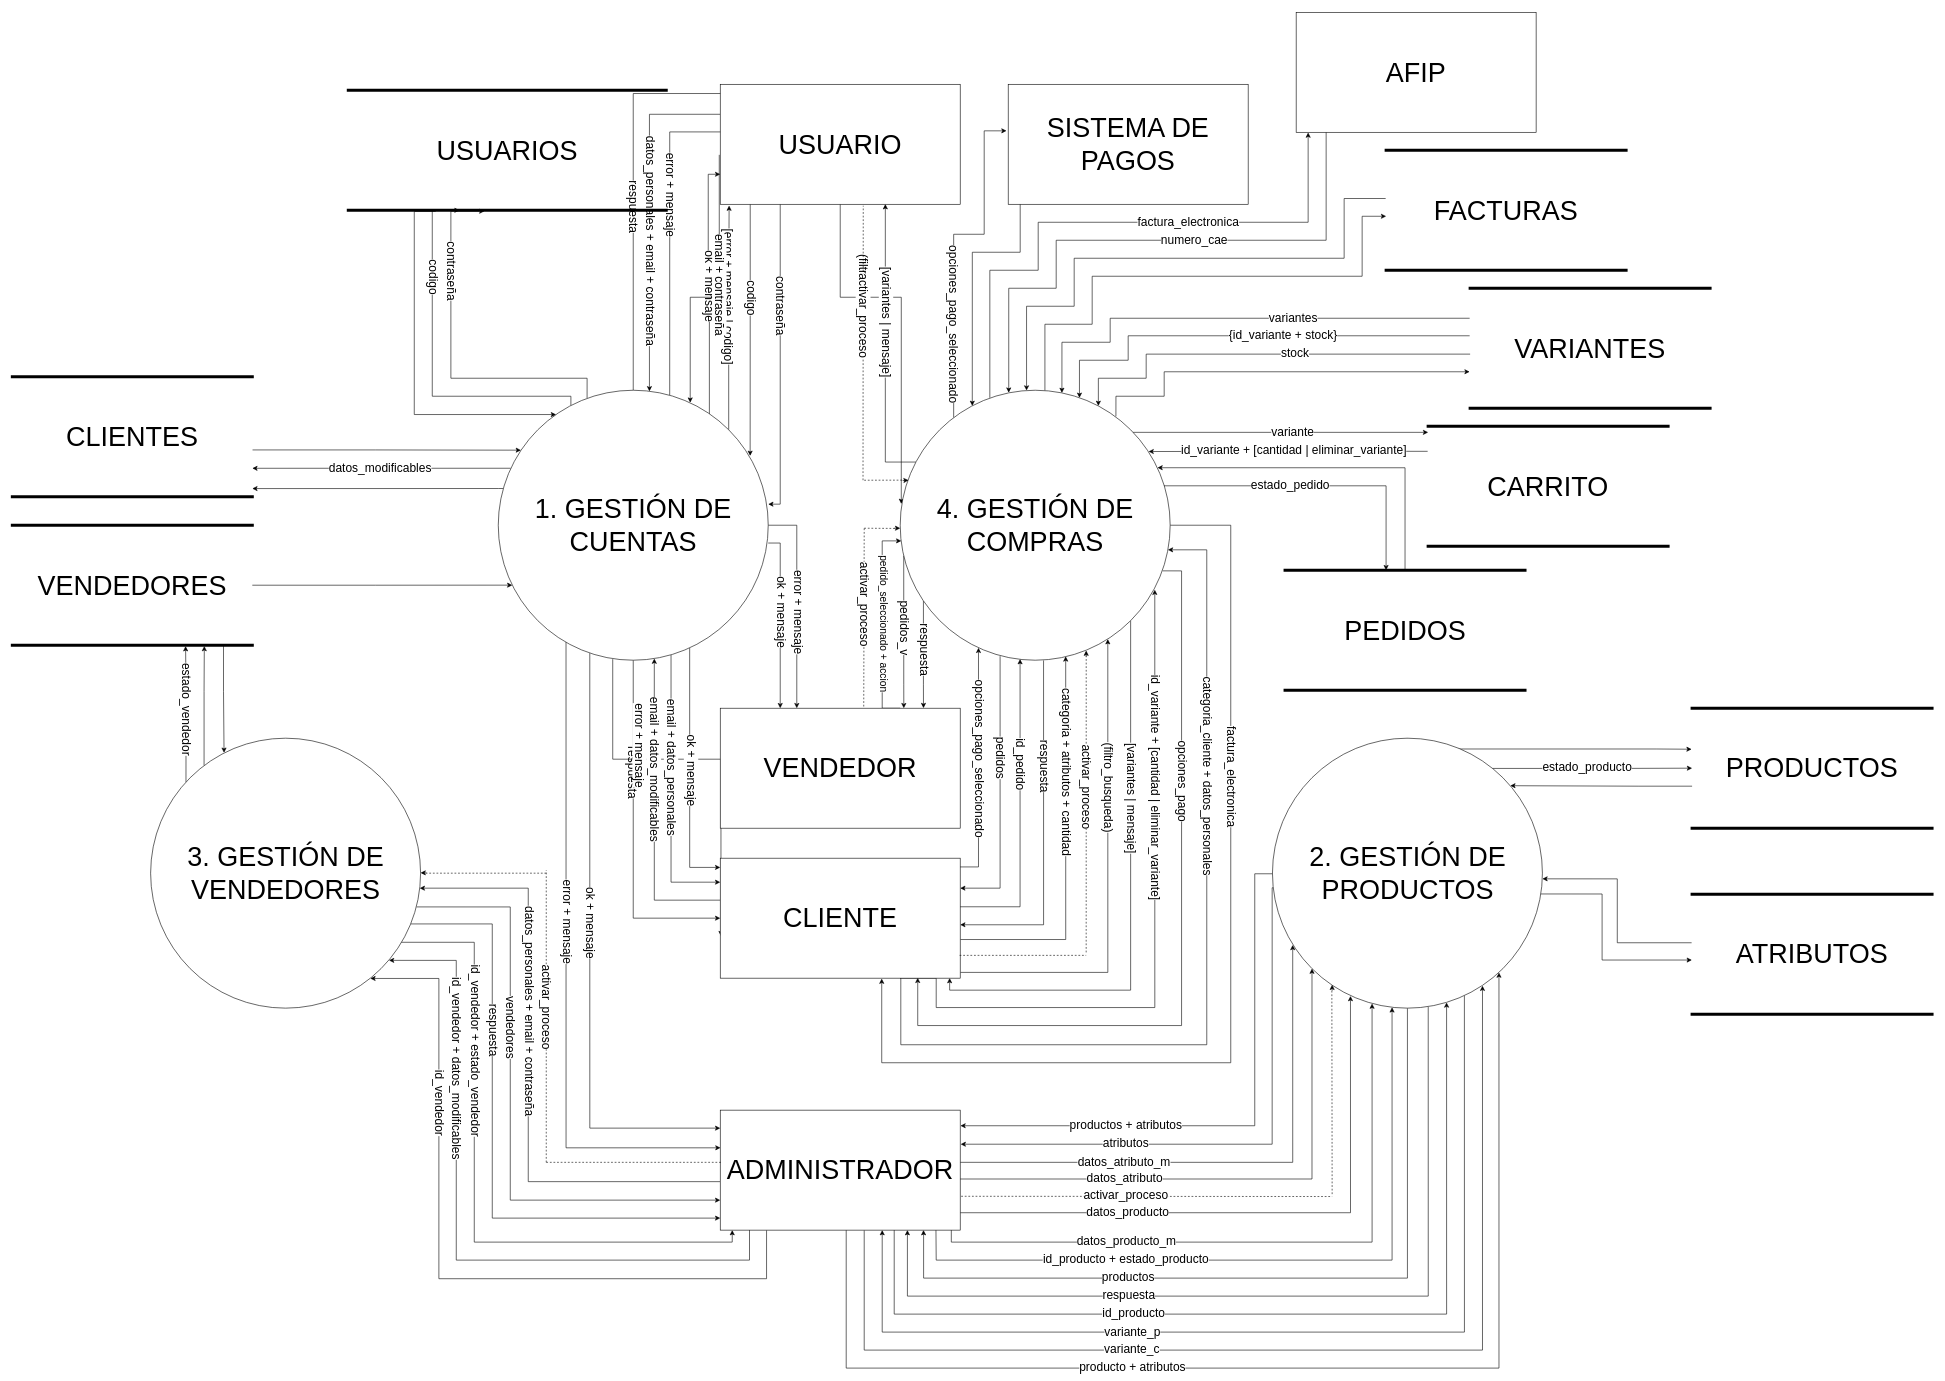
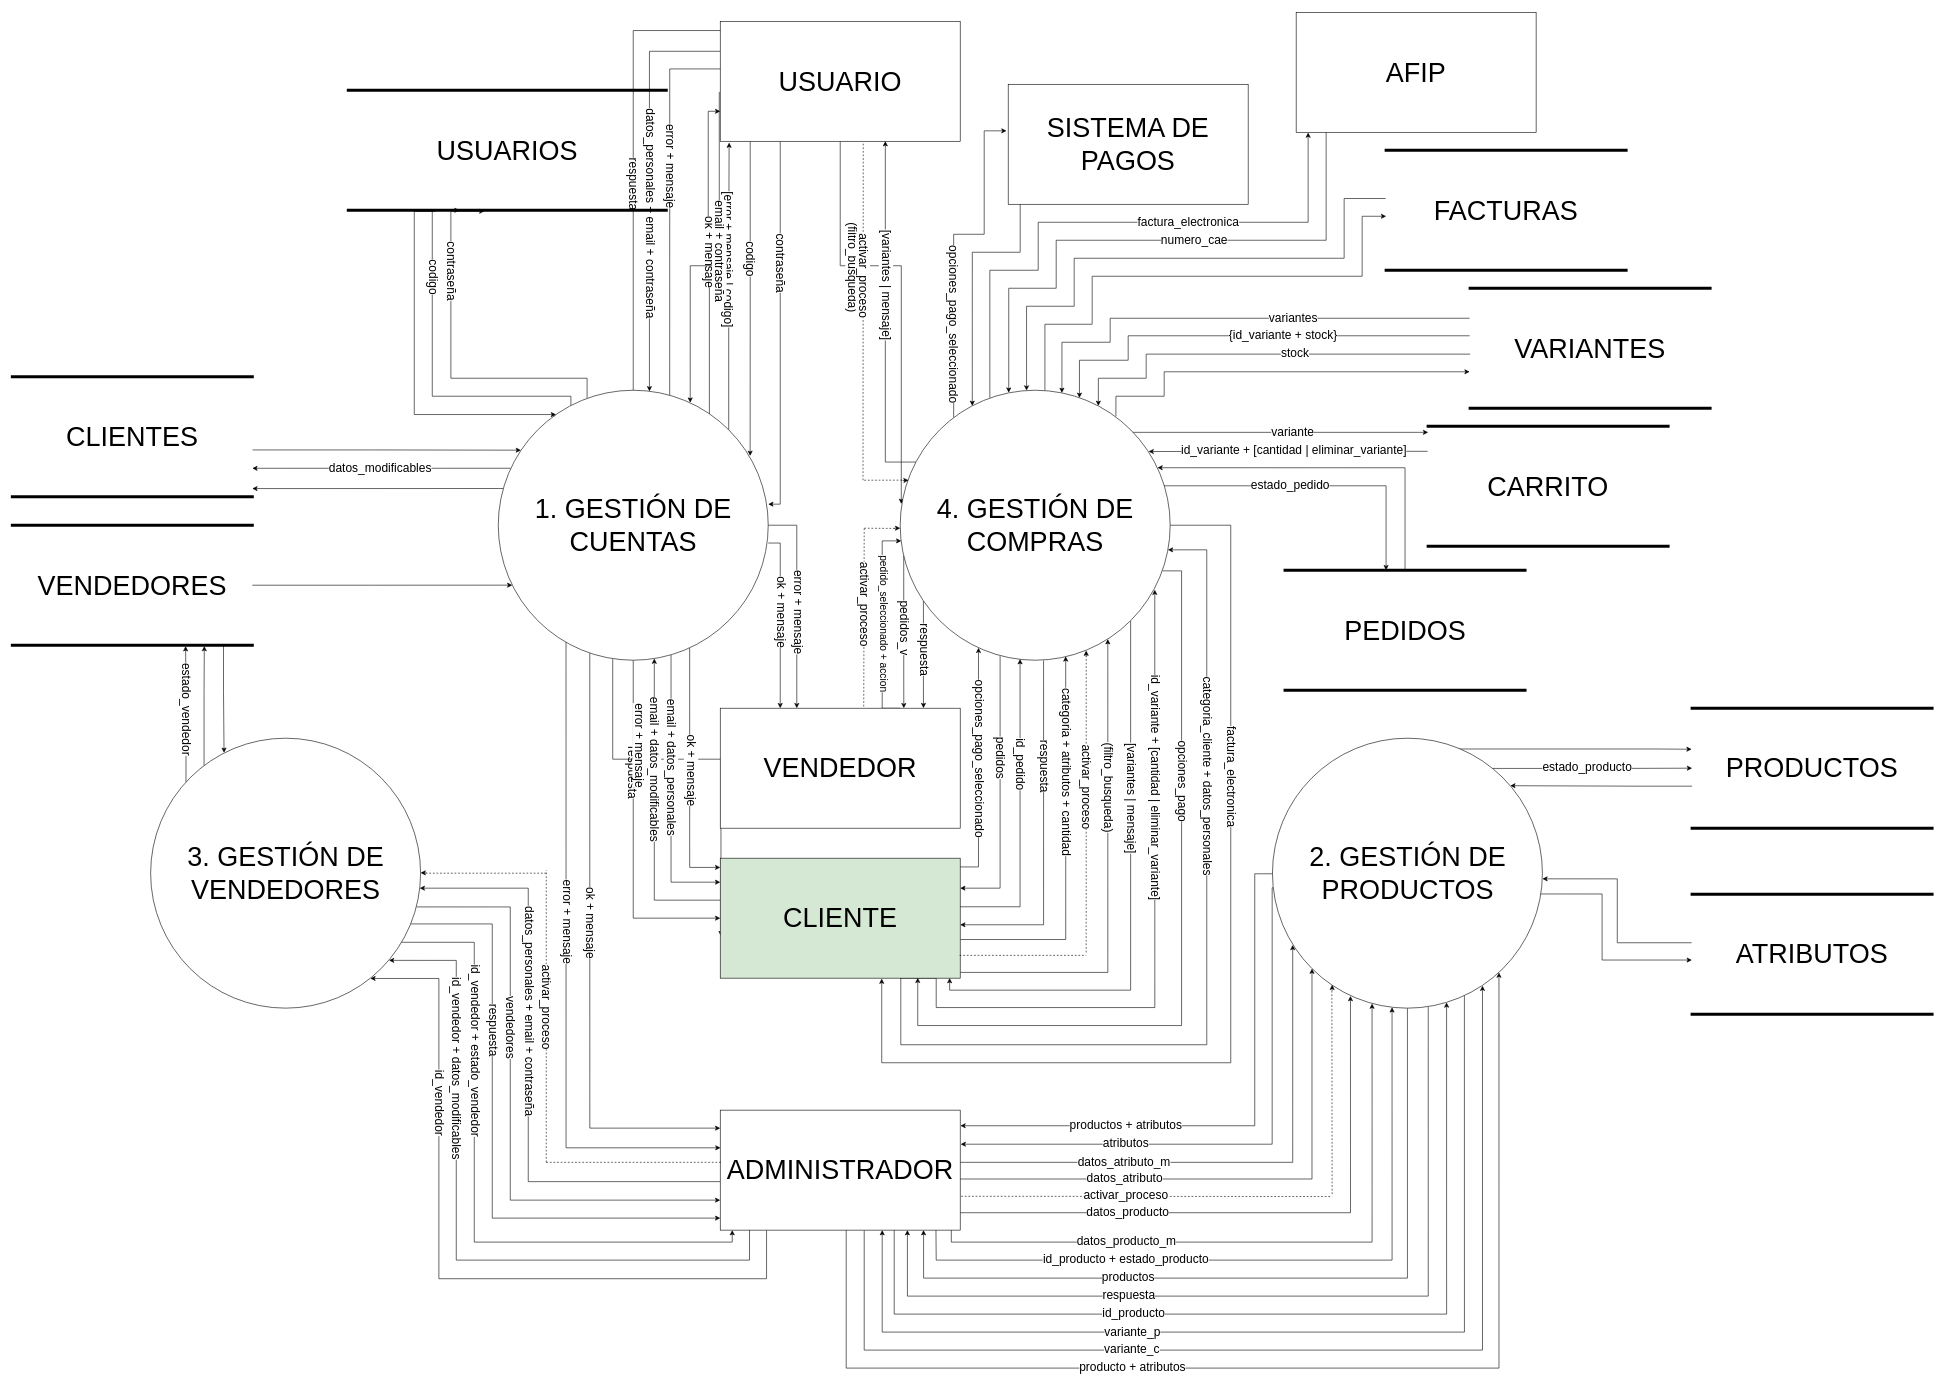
- <mxCell id="40" value="USUARIO" style="rounded=0;whiteSpace=wrap;html=1;fontSize=45;" parent="1" vertex="1"><mxGeometry x="1200" y="140" width="400" height="200" as="geometry" /></mxCell>
+ <mxCell id="40" value="USUARIO" style="rounded=0;whiteSpace=wrap;html=1;fontSize=45;" parent="1" vertex="1"><mxGeometry x="1200" y="35" width="400" height="200" as="geometry" /></mxCell>
- <mxCell id="104" value="CLIENTE" style="rounded=0;whiteSpace=wrap;html=1;fontSize=45;" parent="1" vertex="1"><mxGeometry x="1200" y="1430" width="400" height="200" as="geometry" /></mxCell>
+ <mxCell id="104" value="CLIENTE" style="rounded=0;whiteSpace=wrap;html=1;fontSize=45;fillColor=#d5e8d4;" parent="1" vertex="1"><mxGeometry x="1200" y="1430" width="400" height="200" as="geometry" /></mxCell>
